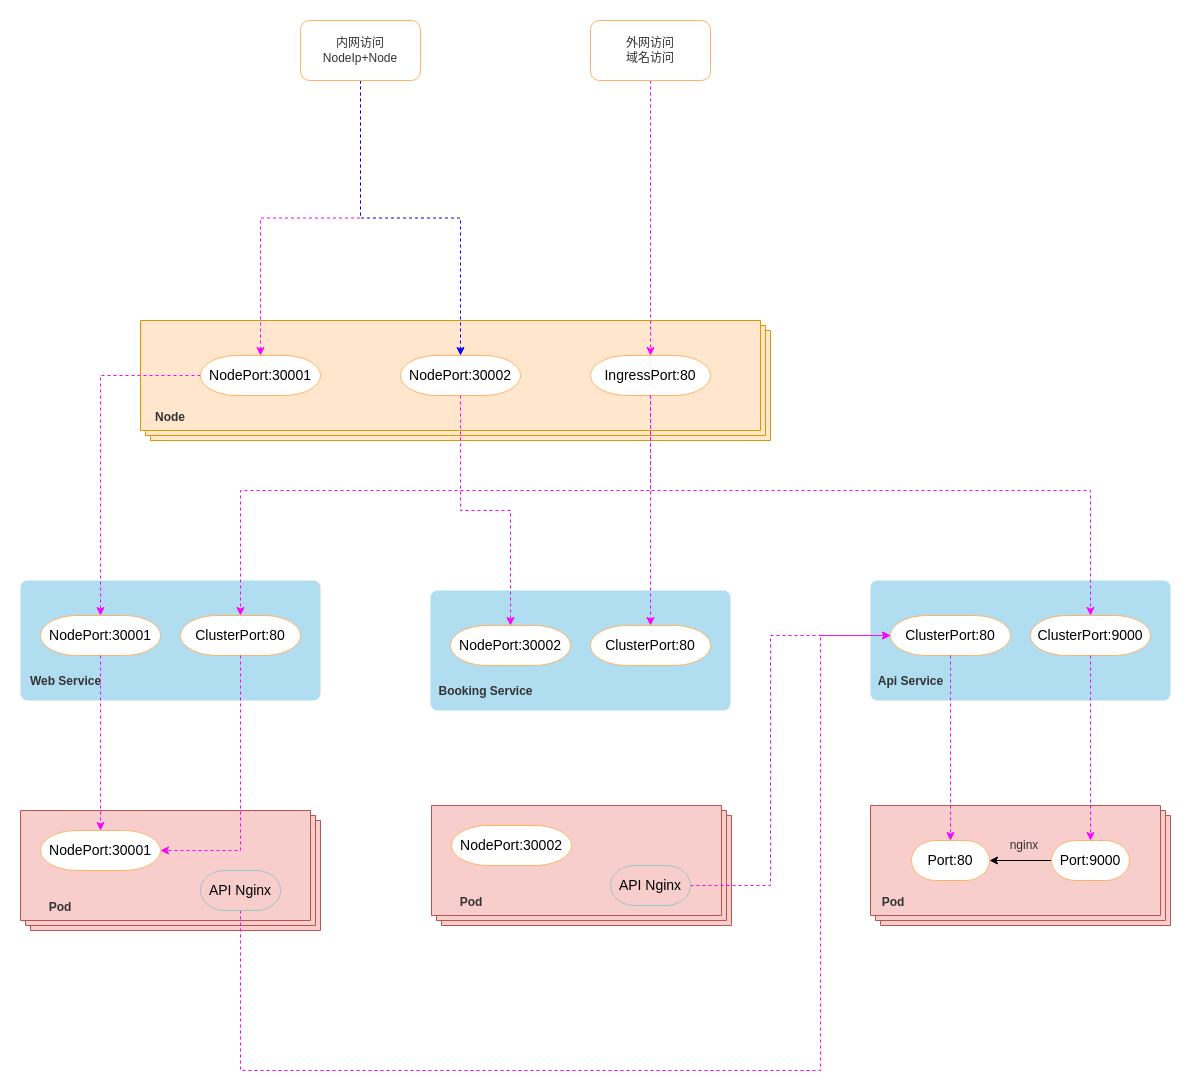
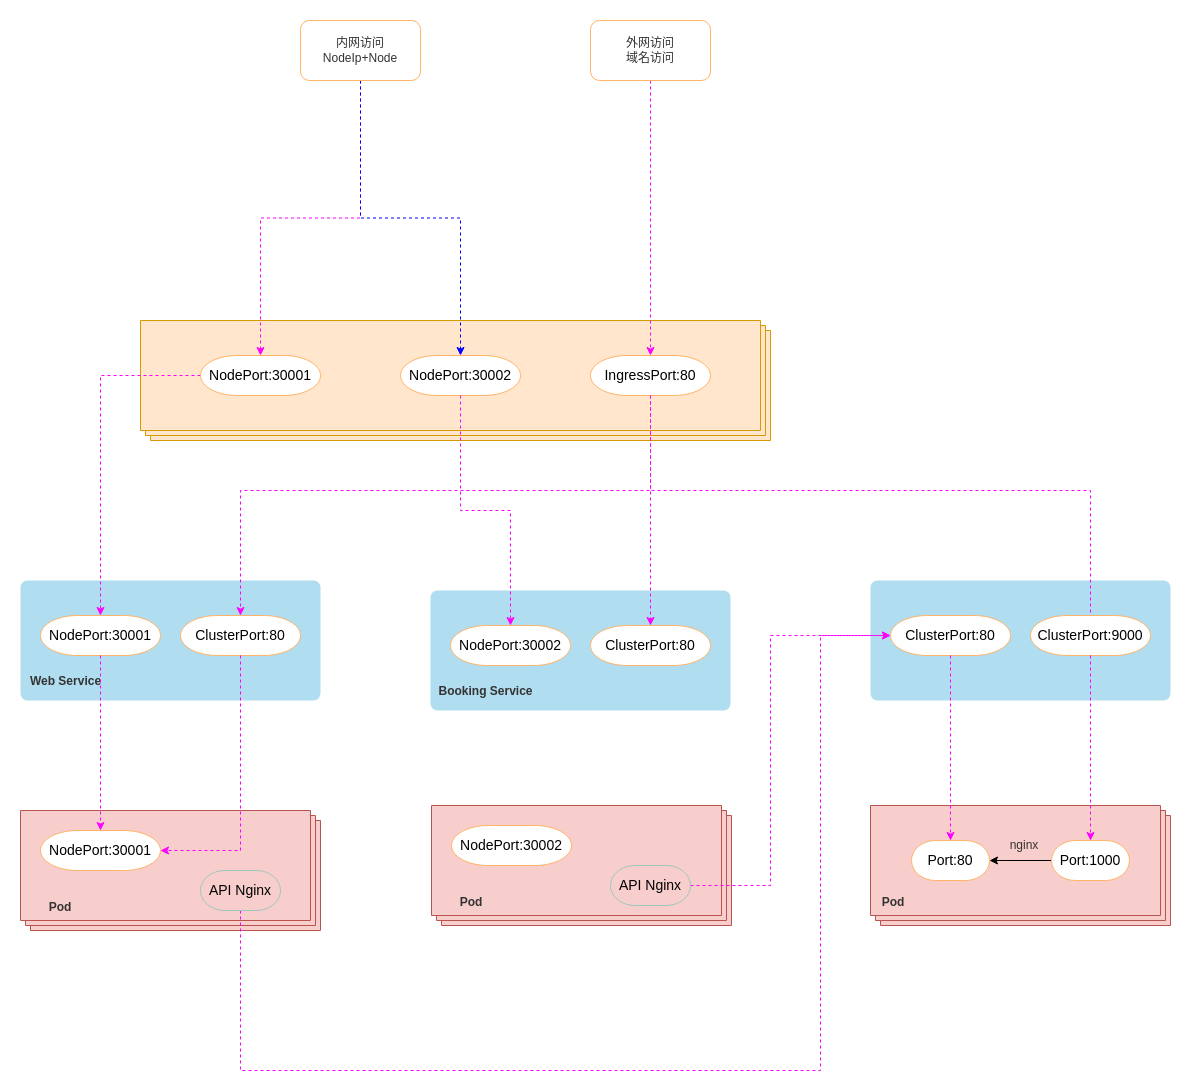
- <mxCell id="6" value="&lt;font style=&quot;font-size: 12px;&quot; color=&quot;#333333&quot;&gt;Node&lt;/font&gt;" style="text;html=1;strokeColor=none;fillColor=none;align=center;verticalAlign=middle;whiteSpace=wrap;rounded=0;fontSize=16;fontStyle=1;fontColor=#FFB570;" vertex="1" parent="1"><mxGeometry x="140" y="400" width="60" height="30" as="geometry" /></mxCell>
- <mxCell id="39" style="edgeStyle=orthogonalEdgeStyle;rounded=0;orthogonalLoop=1;jettySize=auto;html=1;dashed=1;fontSize=12;fontColor=#333333;strokeColor=#FF00FF;" edge="1" parent="1" source="5" target="20"><mxGeometry relative="1" as="geometry"><Array as="points"><mxPoint x="650" y="490" /><mxPoint x="1090" y="490" /></Array></mxGeometry></mxCell>
+ <mxCell id="39" style="edgeStyle=orthogonalEdgeStyle;rounded=0;orthogonalLoop=1;jettySize=auto;html=1;dashed=1;fontSize=12;fontColor=#333333;strokeColor=#FF00FF;endArrow=none;" edge="1" parent="1" source="5" target="20"><mxGeometry relative="1" as="geometry"><Array as="points"><mxPoint x="650" y="490" /><mxPoint x="1090" y="490" /></Array></mxGeometry></mxCell>
- <mxCell id="18" value="&lt;font color=&quot;#333333&quot; style=&quot;font-size: 12px;&quot;&gt;Api Service&lt;/font&gt;" style="text;html=1;strokeColor=none;fillColor=none;align=center;verticalAlign=middle;whiteSpace=wrap;rounded=0;fontSize=12;fontStyle=1;fontColor=#FFB570;" vertex="1" parent="1"><mxGeometry x="871" y="666" width="79" height="30" as="geometry" /></mxCell>
- <mxCell id="28" value="Port:9000" style="strokeWidth=1;html=1;shape=mxgraph.flowchart.terminator;whiteSpace=wrap;fontSize=14;strokeColor=#FFB366;" vertex="1" parent="1"><mxGeometry x="1051" y="840" width="78" height="40" as="geometry" /></mxCell>
+ <mxCell id="28" value="Port:1000" style="strokeWidth=1;html=1;shape=mxgraph.flowchart.terminator;whiteSpace=wrap;fontSize=14;strokeColor=#FFB366;" vertex="1" parent="1"><mxGeometry x="1051" y="840" width="78" height="40" as="geometry" /></mxCell>
